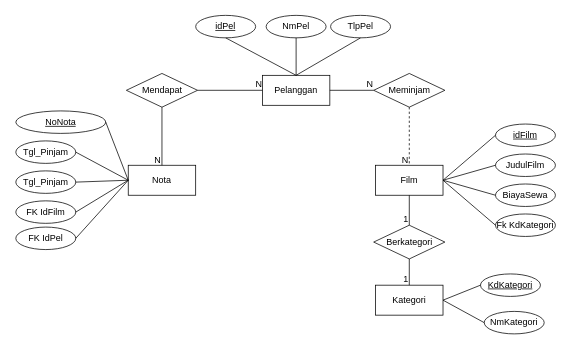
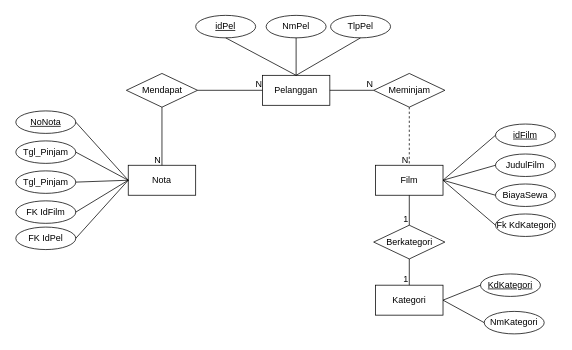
- <mxCell id="5" value="NoNota" style="ellipse;whiteSpace=wrap;html=1;align=center;fontStyle=4;" vertex="1" parent="1"><mxGeometry x="20" y="147.5" width="120" height="30" as="geometry" /></mxCell>
+ <mxCell id="5" value="NoNota" style="ellipse;whiteSpace=wrap;html=1;align=center;fontStyle=4;" vertex="1" parent="1"><mxGeometry x="20" y="147.5" width="80" height="30" as="geometry" /></mxCell>
